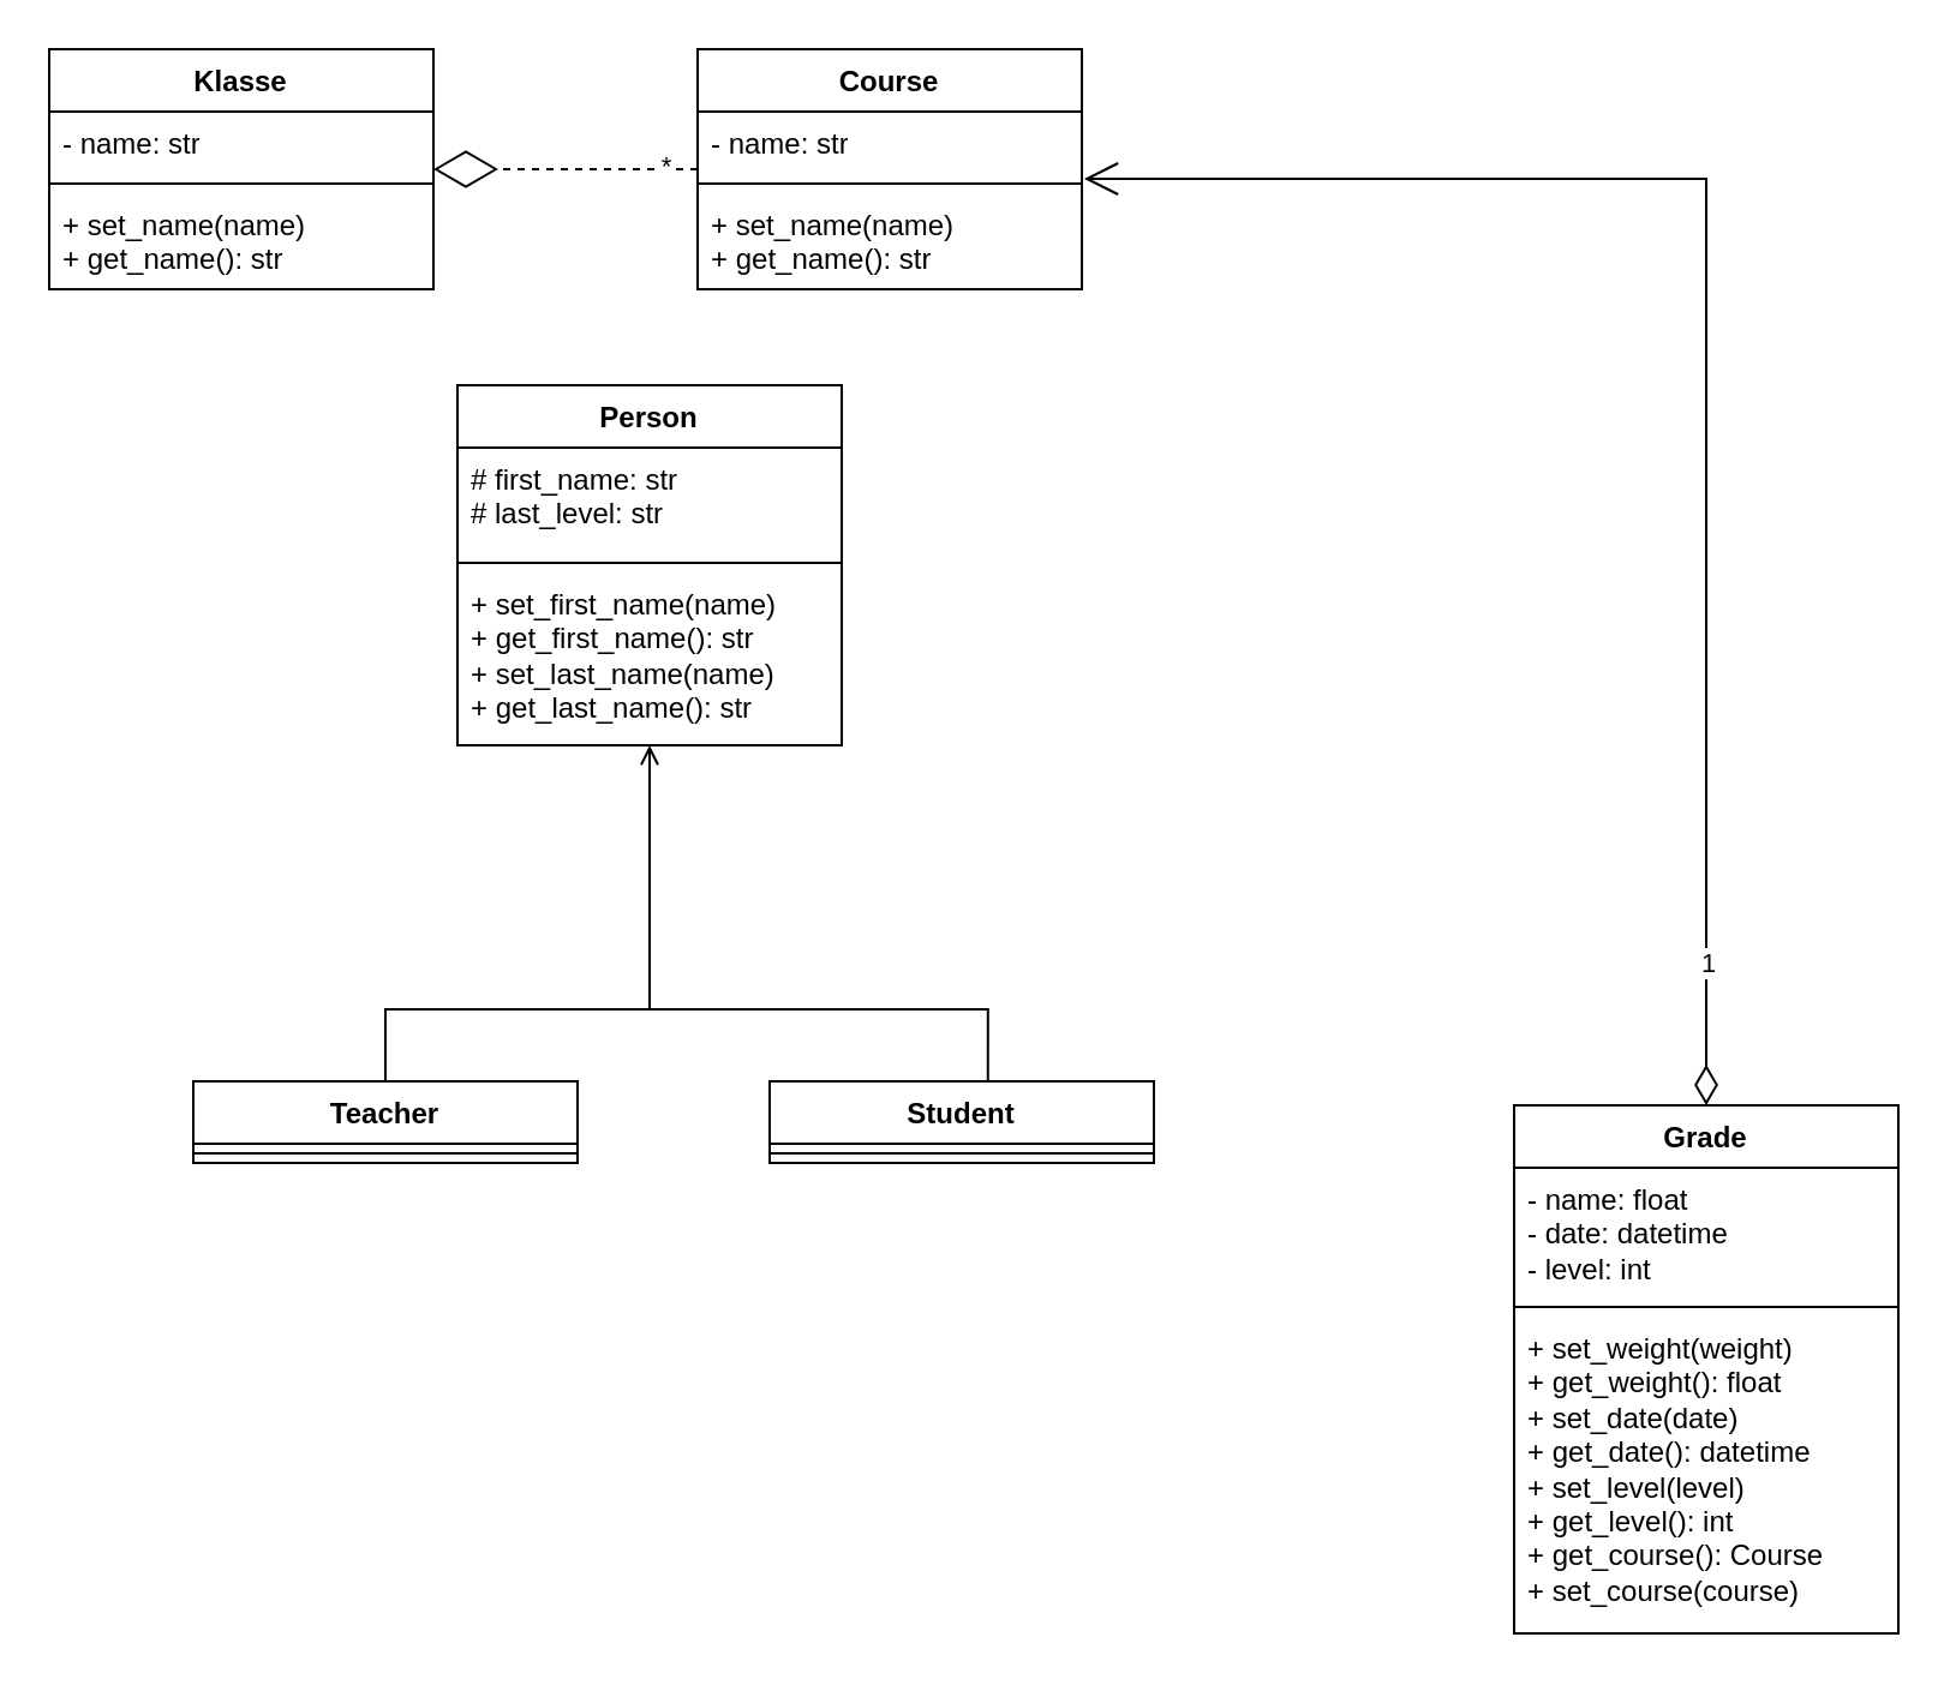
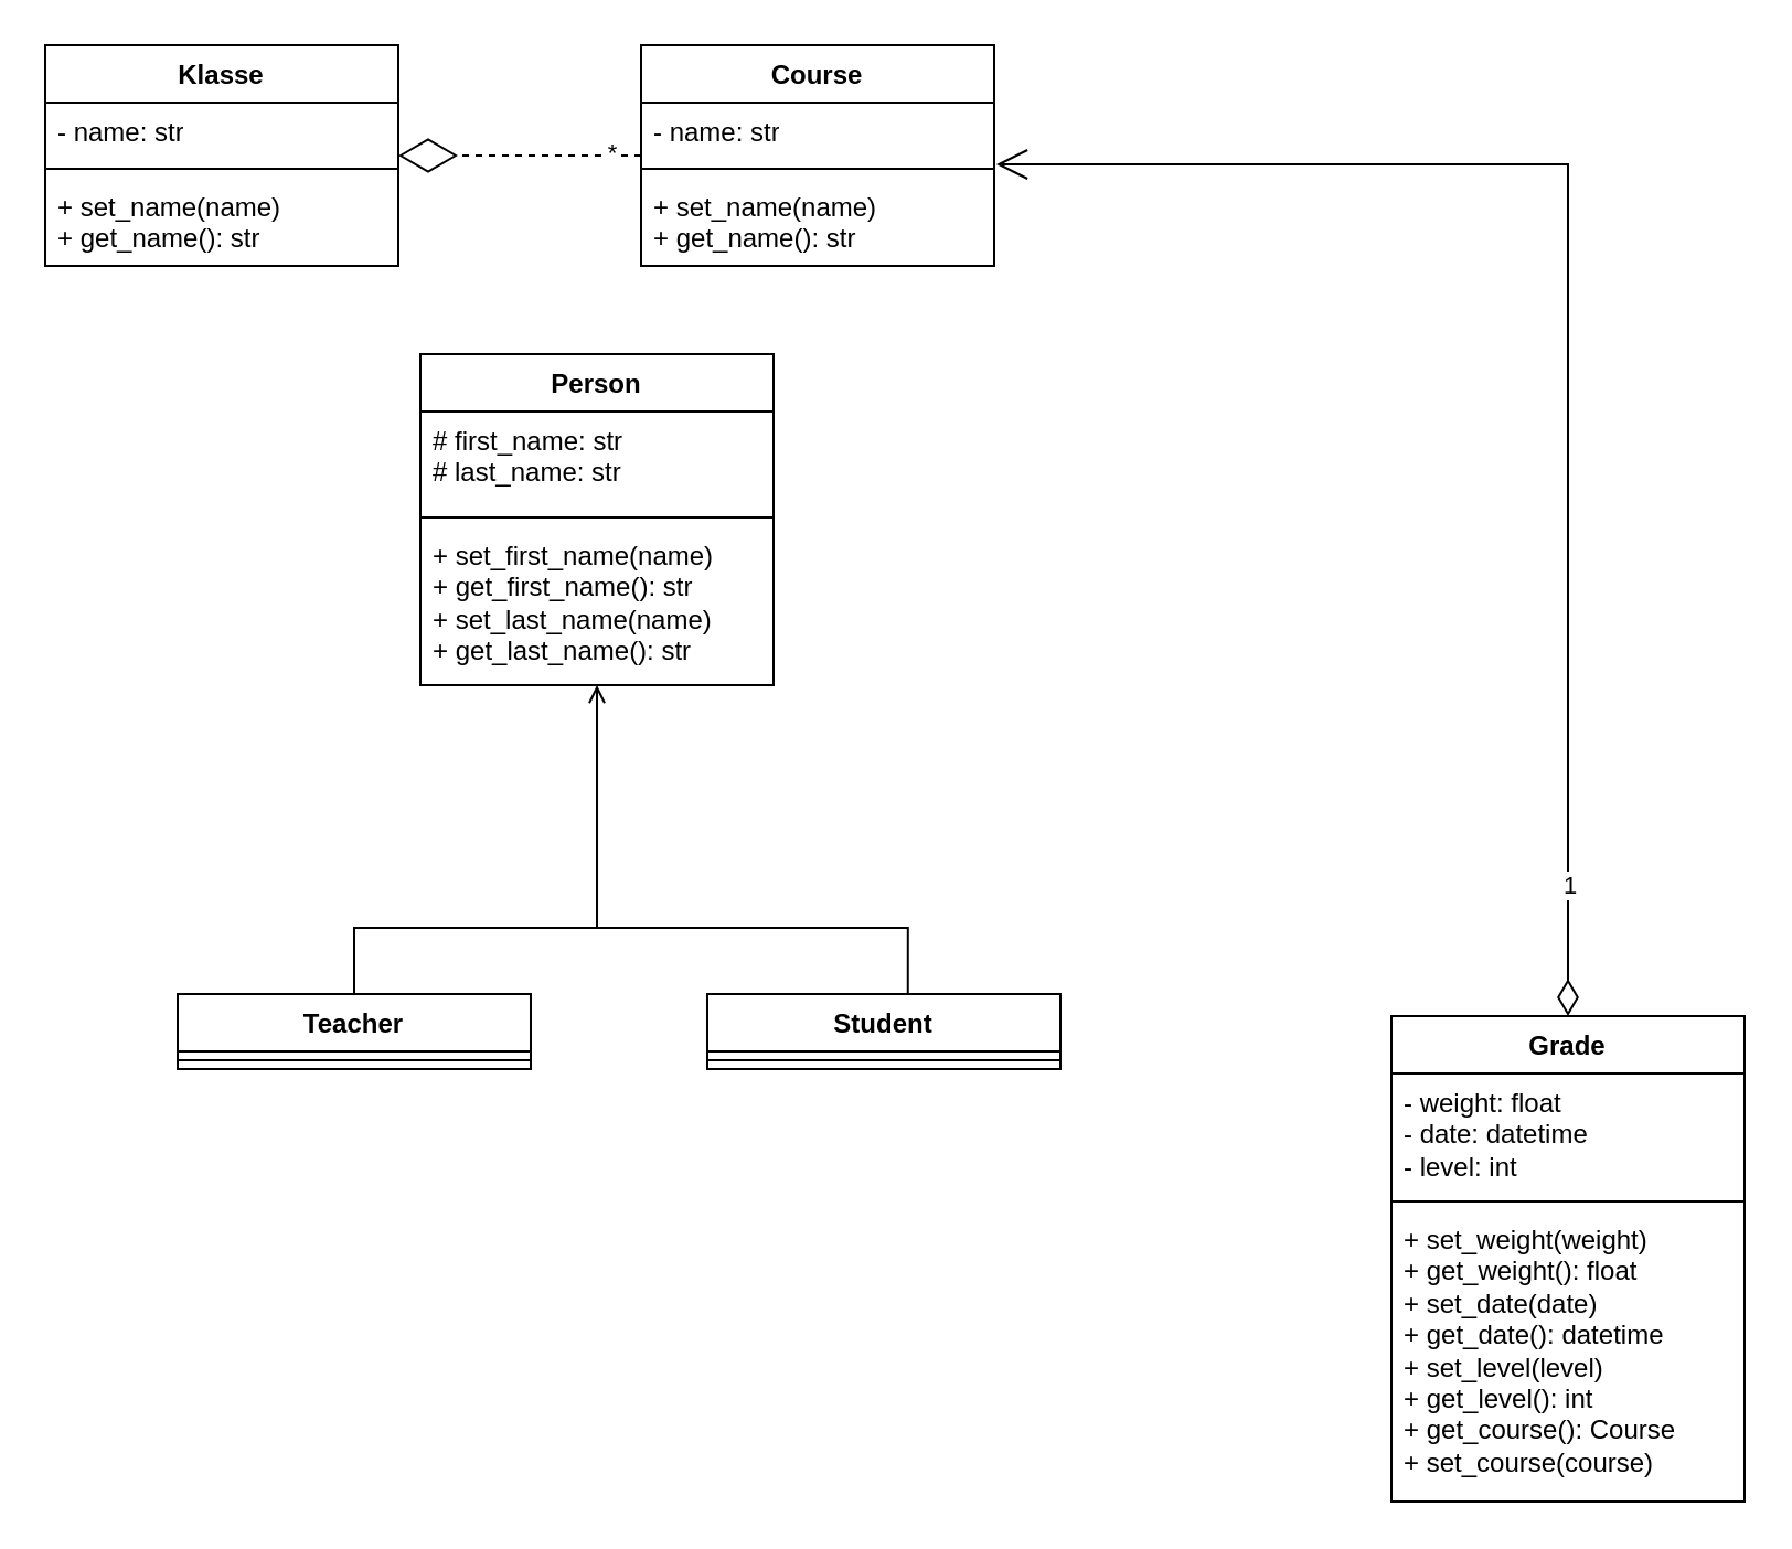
- <mxCell id="17" value="# first_name: str&lt;br&gt;# last_level: str" style="text;strokeColor=none;fillColor=none;align=left;verticalAlign=top;spacingLeft=4;spacingRight=4;overflow=hidden;rotatable=0;points=[[0,0.5],[1,0.5]];portConstraint=eastwest;whiteSpace=wrap;html=1;shadow=0;swimlaneLine=1;" parent="16" vertex="1"><mxGeometry y="26" width="160" height="44" as="geometry" /></mxCell>
+ <mxCell id="17" value="# first_name: str&lt;br&gt;# last_name: str" style="text;strokeColor=none;fillColor=none;align=left;verticalAlign=top;spacingLeft=4;spacingRight=4;overflow=hidden;rotatable=0;points=[[0,0.5],[1,0.5]];portConstraint=eastwest;whiteSpace=wrap;html=1;shadow=0;swimlaneLine=1;" parent="16" vertex="1"><mxGeometry y="26" width="160" height="44" as="geometry" /></mxCell>
- <mxCell id="7" value="- name: float&lt;br&gt;- date: datetime&lt;br&gt;- level: int" style="text;strokeColor=none;fillColor=none;align=left;verticalAlign=top;spacingLeft=4;spacingRight=4;overflow=hidden;rotatable=0;points=[[0,0.5],[1,0.5]];portConstraint=eastwest;whiteSpace=wrap;html=1;shadow=0;swimlaneLine=1;" parent="6" vertex="1"><mxGeometry y="26" width="160" height="54" as="geometry" /></mxCell>
+ <mxCell id="7" value="- weight: float&lt;br&gt;- date: datetime&lt;br&gt;- level: int" style="text;strokeColor=none;fillColor=none;align=left;verticalAlign=top;spacingLeft=4;spacingRight=4;overflow=hidden;rotatable=0;points=[[0,0.5],[1,0.5]];portConstraint=eastwest;whiteSpace=wrap;html=1;shadow=0;swimlaneLine=1;" parent="6" vertex="1"><mxGeometry y="26" width="160" height="54" as="geometry" /></mxCell>
